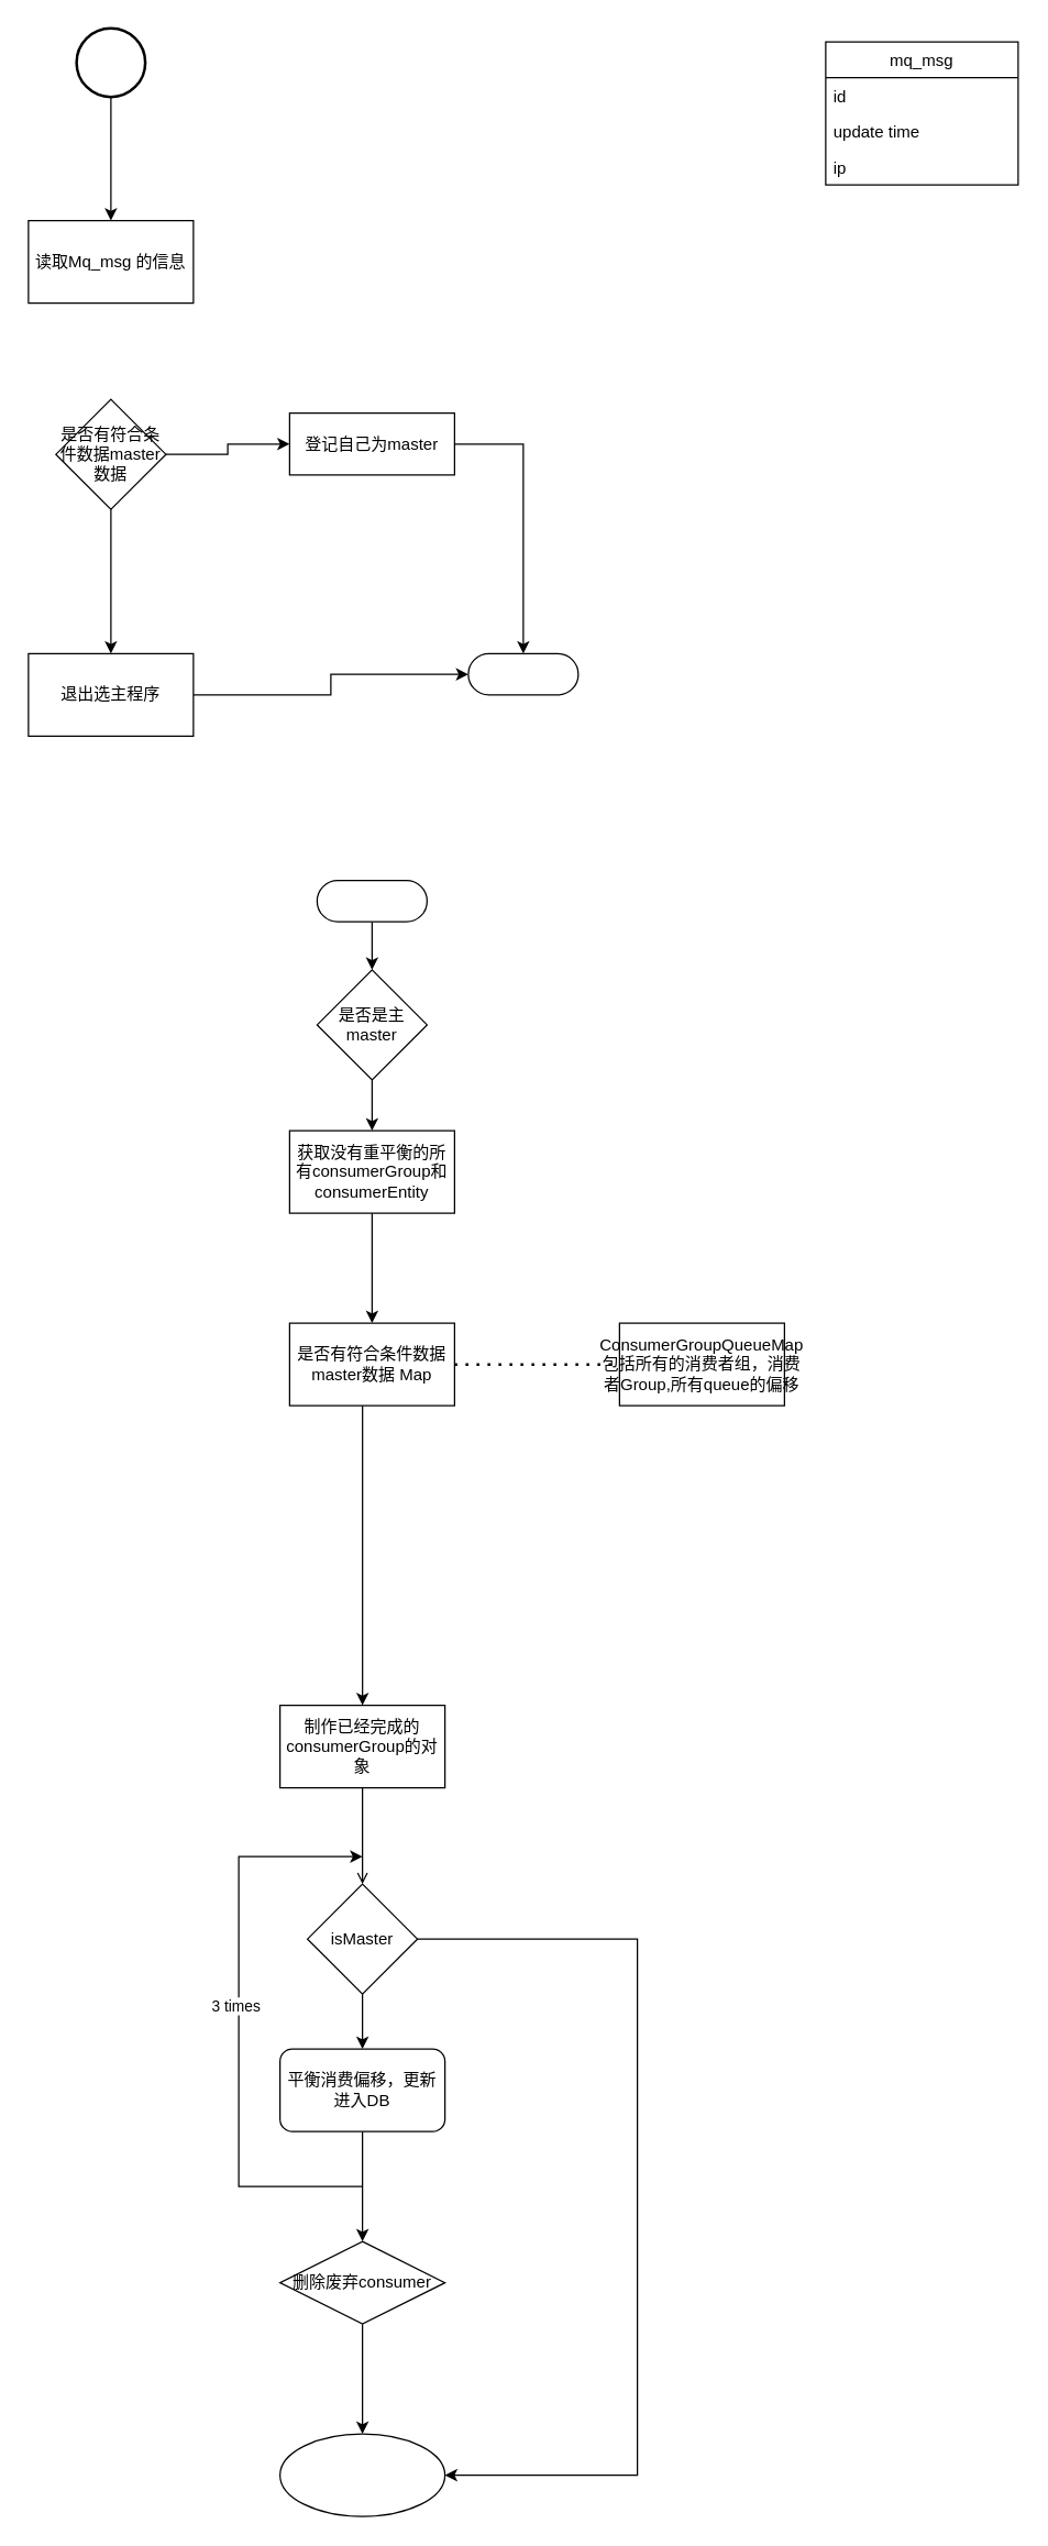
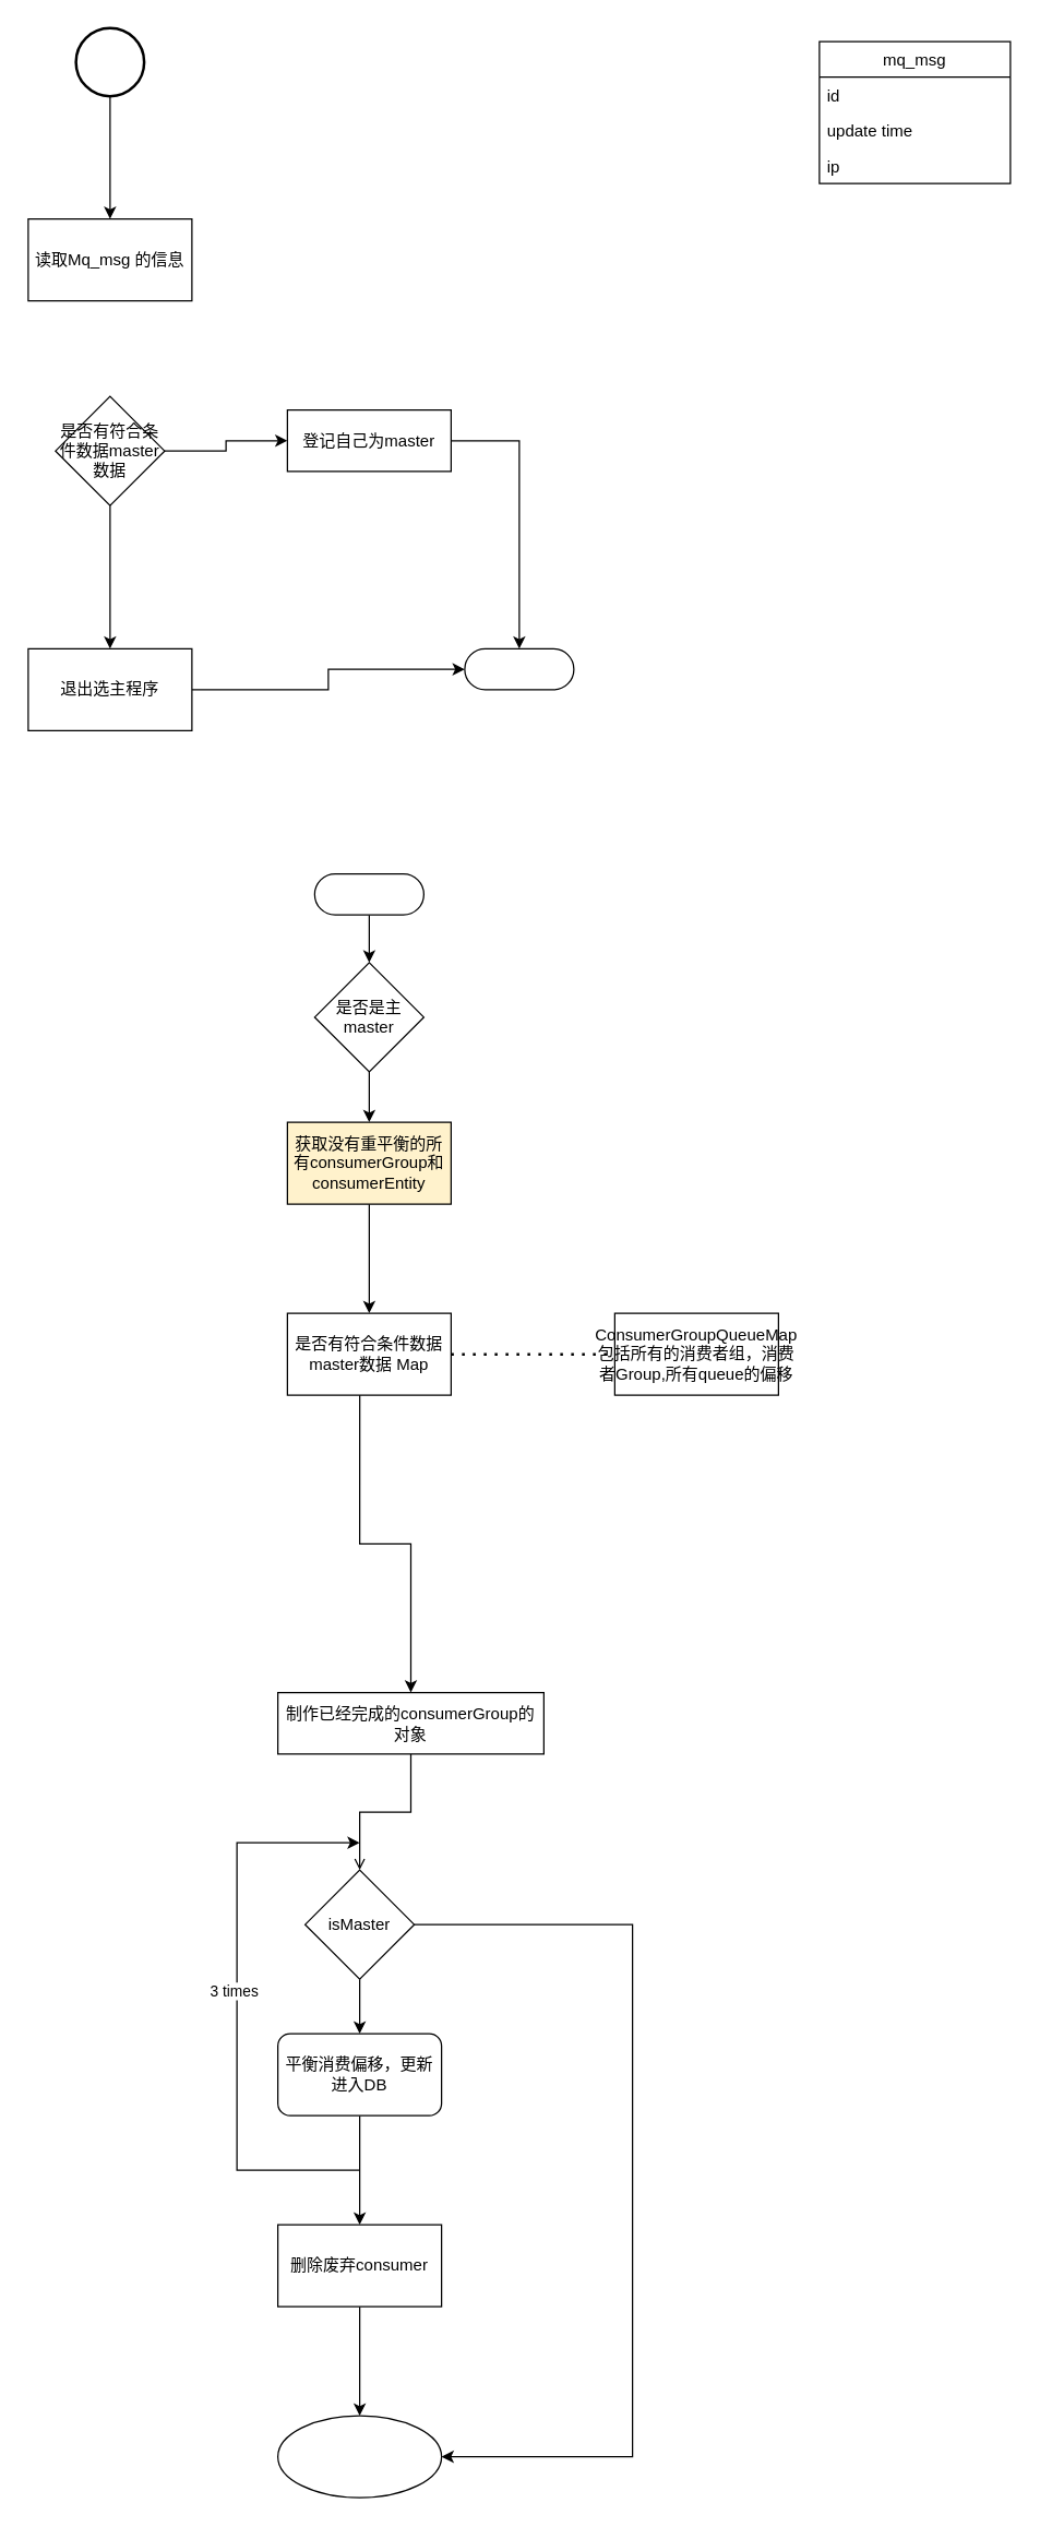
- <mxCell id="35" value="获取没有重平衡的所有consumerGroup和consumerEntity" style="whiteSpace=wrap;html=1;dashed=0;" vertex="1" parent="1"><mxGeometry x="210" y="822" width="120" height="60" as="geometry" /></mxCell>
+ <mxCell id="35" value="获取没有重平衡的所有consumerGroup和consumerEntity" style="whiteSpace=wrap;html=1;dashed=0;fillColor=#fff2cc;" vertex="1" parent="1"><mxGeometry x="210" y="822" width="120" height="60" as="geometry" /></mxCell>
- <mxCell id="23" value="制作已经完成的consumerGroup的对象" style="whiteSpace=wrap;html=1;dashed=0;" parent="1" vertex="1"><mxGeometry x="203" y="1240" width="120" height="60" as="geometry" /></mxCell>
+ <mxCell id="23" value="制作已经完成的consumerGroup的对象" style="whiteSpace=wrap;html=1;dashed=0;" parent="1" vertex="1"><mxGeometry x="203" y="1240" width="195" height="45" as="geometry" /></mxCell>
- <mxCell id="30" value="删除废弃consumer" style="rhombus;whiteSpace=wrap;html=1;dashed=0;" parent="1" vertex="1"><mxGeometry x="203" y="1630" width="120" height="60" as="geometry" /></mxCell>
+ <mxCell id="30" value="删除废弃consumer" style="whiteSpace=wrap;html=1;dashed=0;" parent="1" vertex="1"><mxGeometry x="203" y="1630" width="120" height="60" as="geometry" /></mxCell>
